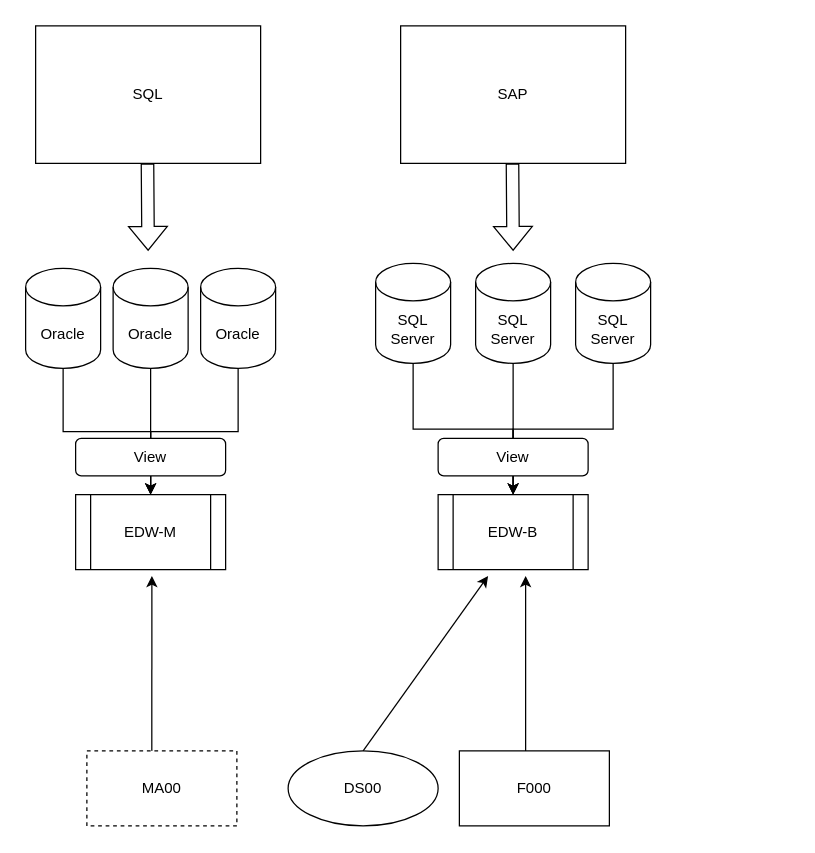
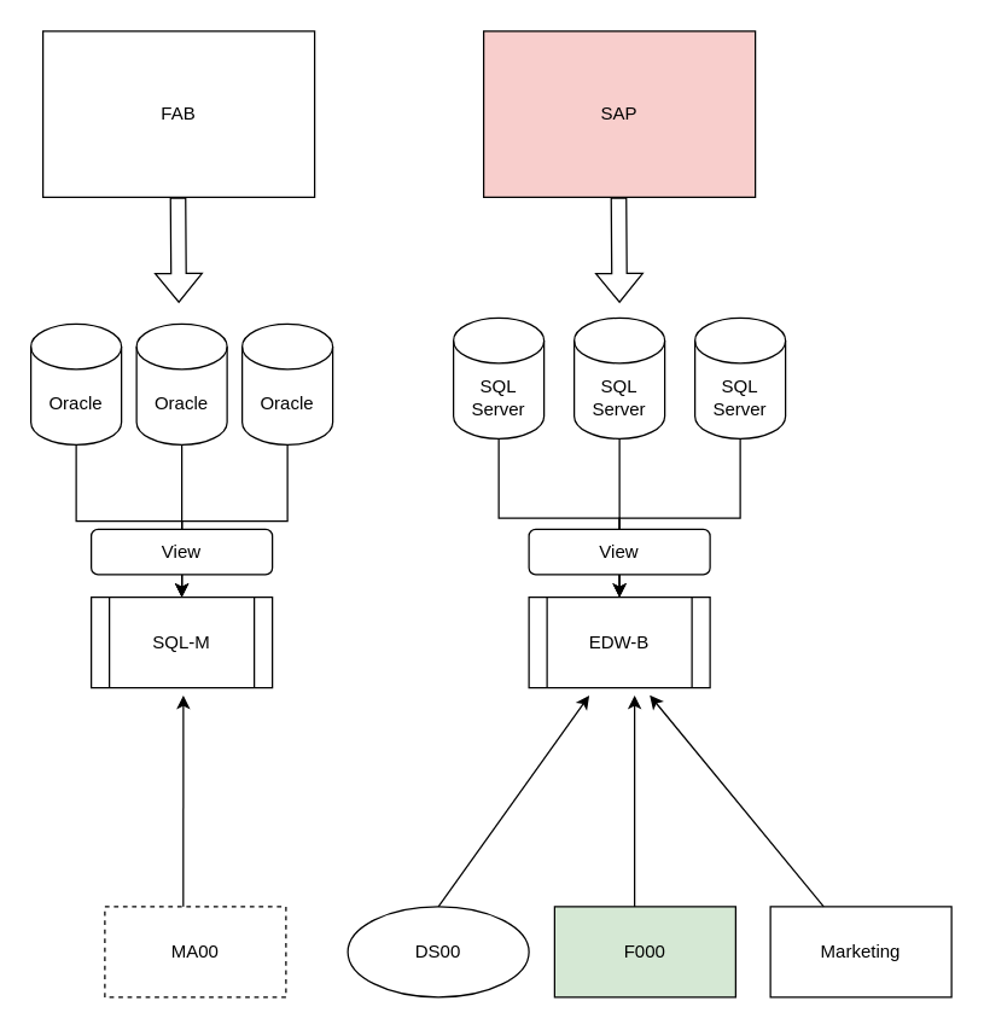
- <mxCell id="2" value="SQL" style="rounded=0;whiteSpace=wrap;html=1;" vertex="1" parent="1"><mxGeometry x="28" y="20" width="180" height="110" as="geometry" /></mxCell>
+ <mxCell id="2" value="FAB" style="rounded=0;whiteSpace=wrap;html=1;" vertex="1" parent="1"><mxGeometry x="28" y="20" width="180" height="110" as="geometry" /></mxCell>
- <mxCell id="3" value="SAP" style="rounded=0;whiteSpace=wrap;html=1;" vertex="1" parent="1"><mxGeometry x="320" y="20" width="180" height="110" as="geometry" /></mxCell>
+ <mxCell id="3" value="SAP" style="rounded=0;whiteSpace=wrap;html=1;fillColor=#f8cecc;" vertex="1" parent="1"><mxGeometry x="320" y="20" width="180" height="110" as="geometry" /></mxCell>
- <mxCell id="24" value="EDW-M" style="shape=process;whiteSpace=wrap;html=1;backgroundOutline=1;" vertex="1" parent="1"><mxGeometry x="60" y="395" width="120" height="60" as="geometry" /></mxCell>
+ <mxCell id="24" value="SQL-M" style="shape=process;whiteSpace=wrap;html=1;backgroundOutline=1;" vertex="1" parent="1"><mxGeometry x="60" y="395" width="120" height="60" as="geometry" /></mxCell>
+ <mxCell id="15" value="" style="endArrow=classic;html=1;rounded=0;entryX=0.667;entryY=1.083;entryDx=0;entryDy=0;entryPerimeter=0;" edge="1" parent="1" source="14" target="25"><mxGeometry width="50" height="50" relative="1" as="geometry"><mxPoint x="620" y="610" as="sourcePoint" /><mxPoint x="460" y="470" as="targetPoint" /></mxGeometry></mxCell>
- <mxCell id="8" value="F000" style="rounded=0;whiteSpace=wrap;html=1;" vertex="1" parent="1"><mxGeometry x="367" y="600" width="120" height="60" as="geometry" /></mxCell>
+ <mxCell id="8" value="F000" style="rounded=0;whiteSpace=wrap;html=1;fillColor=#d5e8d4;" vertex="1" parent="1"><mxGeometry x="367" y="600" width="120" height="60" as="geometry" /></mxCell>
+ <mxCell id="14" value="Marketing" style="rounded=0;whiteSpace=wrap;html=1;" vertex="1" parent="1"><mxGeometry x="510" y="600" width="120" height="60" as="geometry" /></mxCell>
